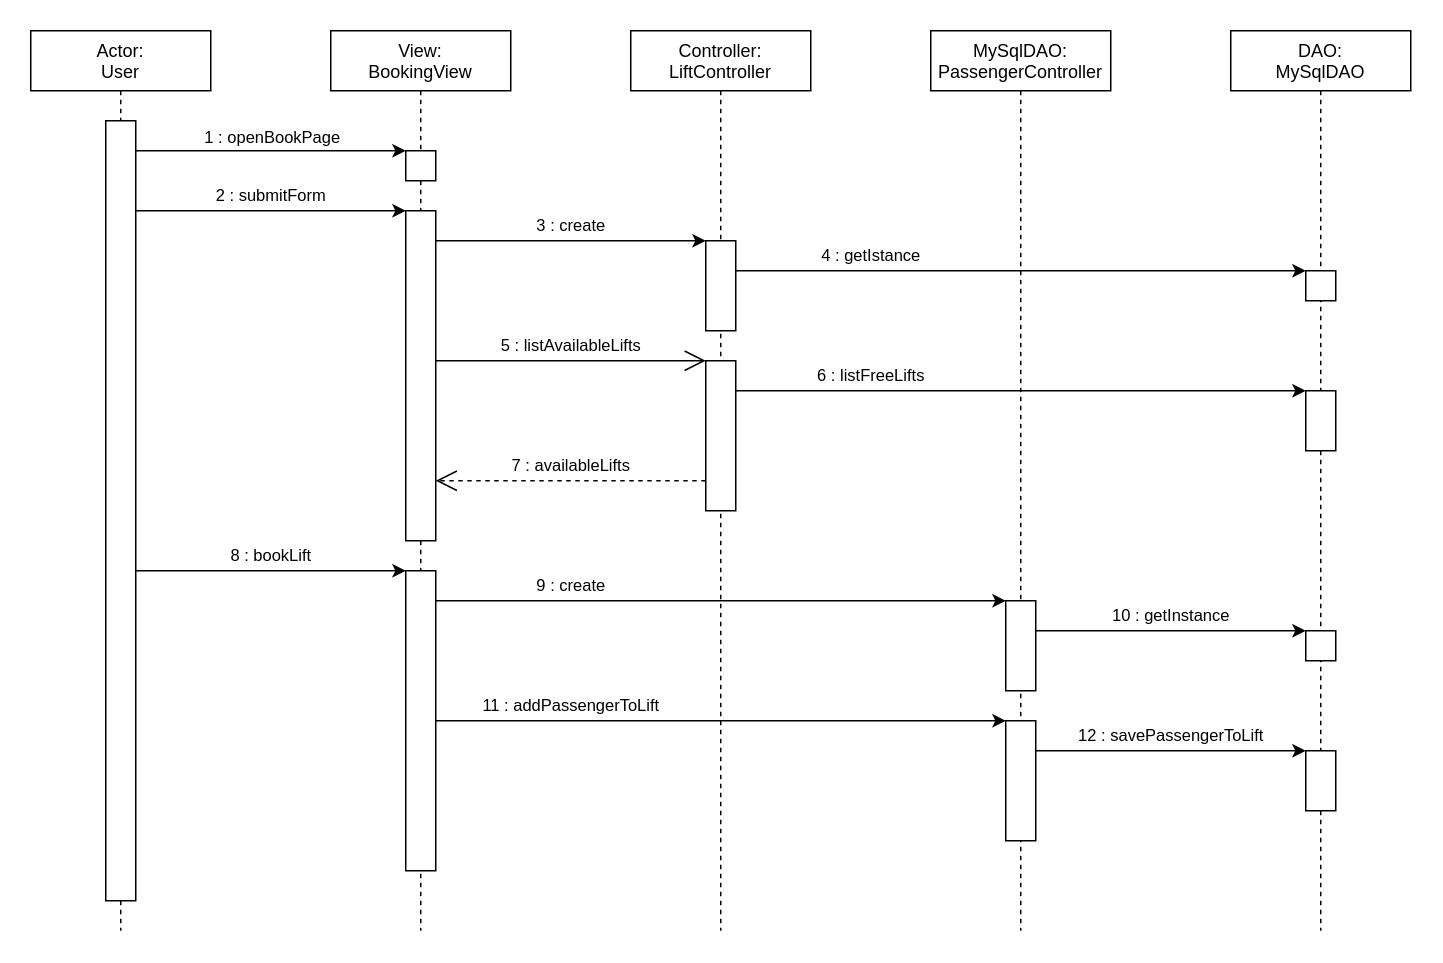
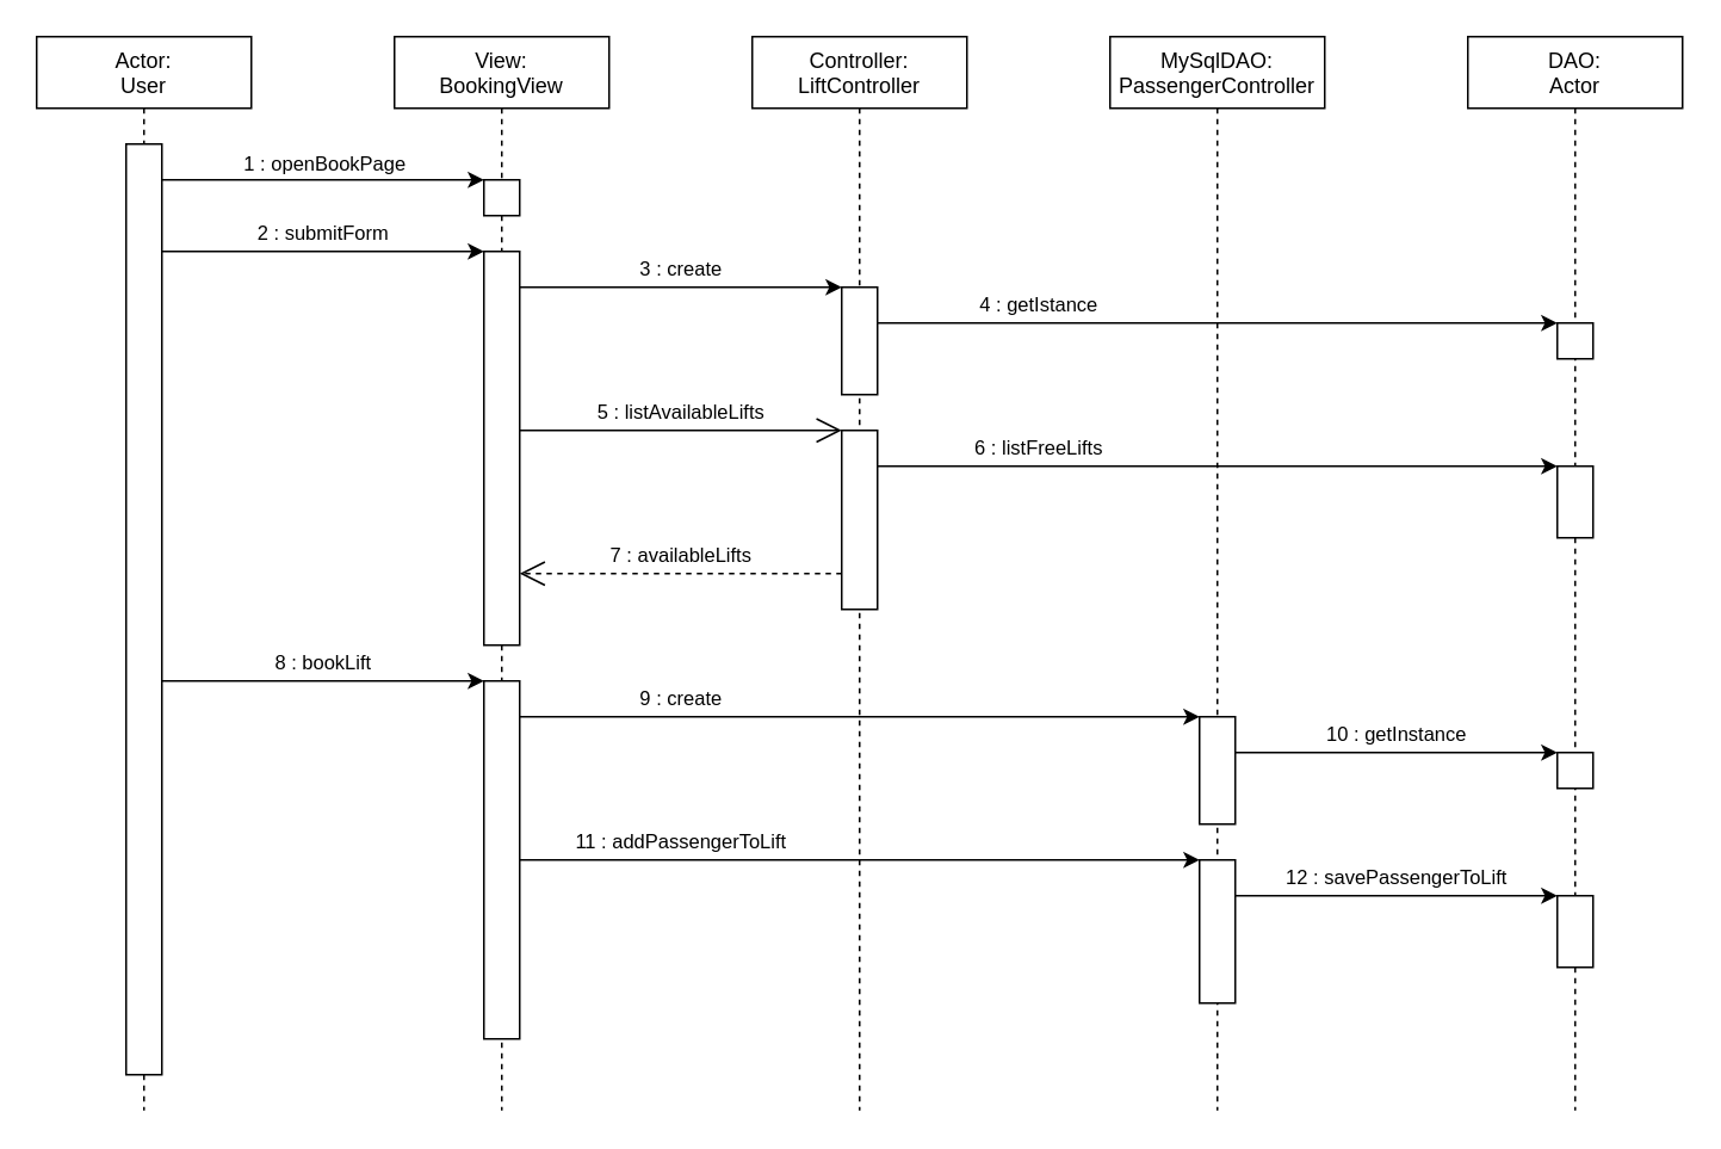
- <mxCell id="17" value="DAO:&#10;MySqlDAO" style="shape=umlLifeline;perimeter=lifelinePerimeter;container=1;collapsible=0;recursiveResize=0;rounded=0;shadow=0;strokeWidth=1;" parent="1" vertex="1"><mxGeometry x="820" y="20" width="120" height="600" as="geometry" /></mxCell>
+ <mxCell id="17" value="DAO:&#10;Actor" style="shape=umlLifeline;perimeter=lifelinePerimeter;container=1;collapsible=0;recursiveResize=0;rounded=0;shadow=0;strokeWidth=1;" parent="1" vertex="1"><mxGeometry x="820" y="20" width="120" height="600" as="geometry" /></mxCell>
